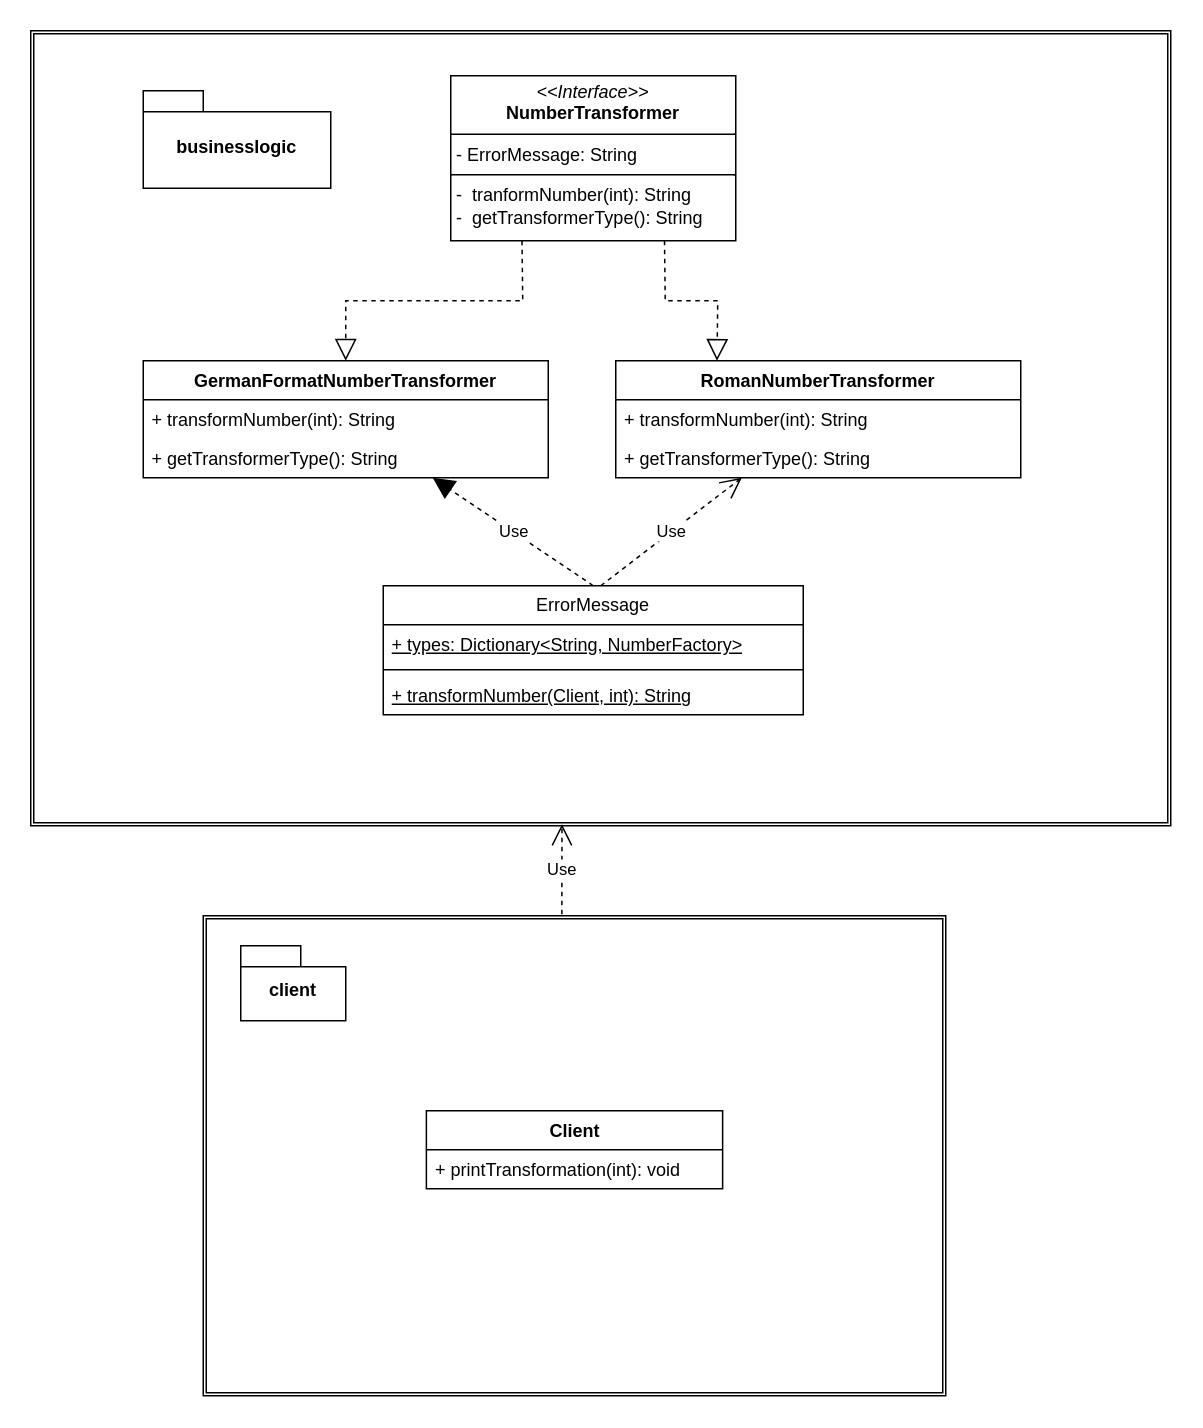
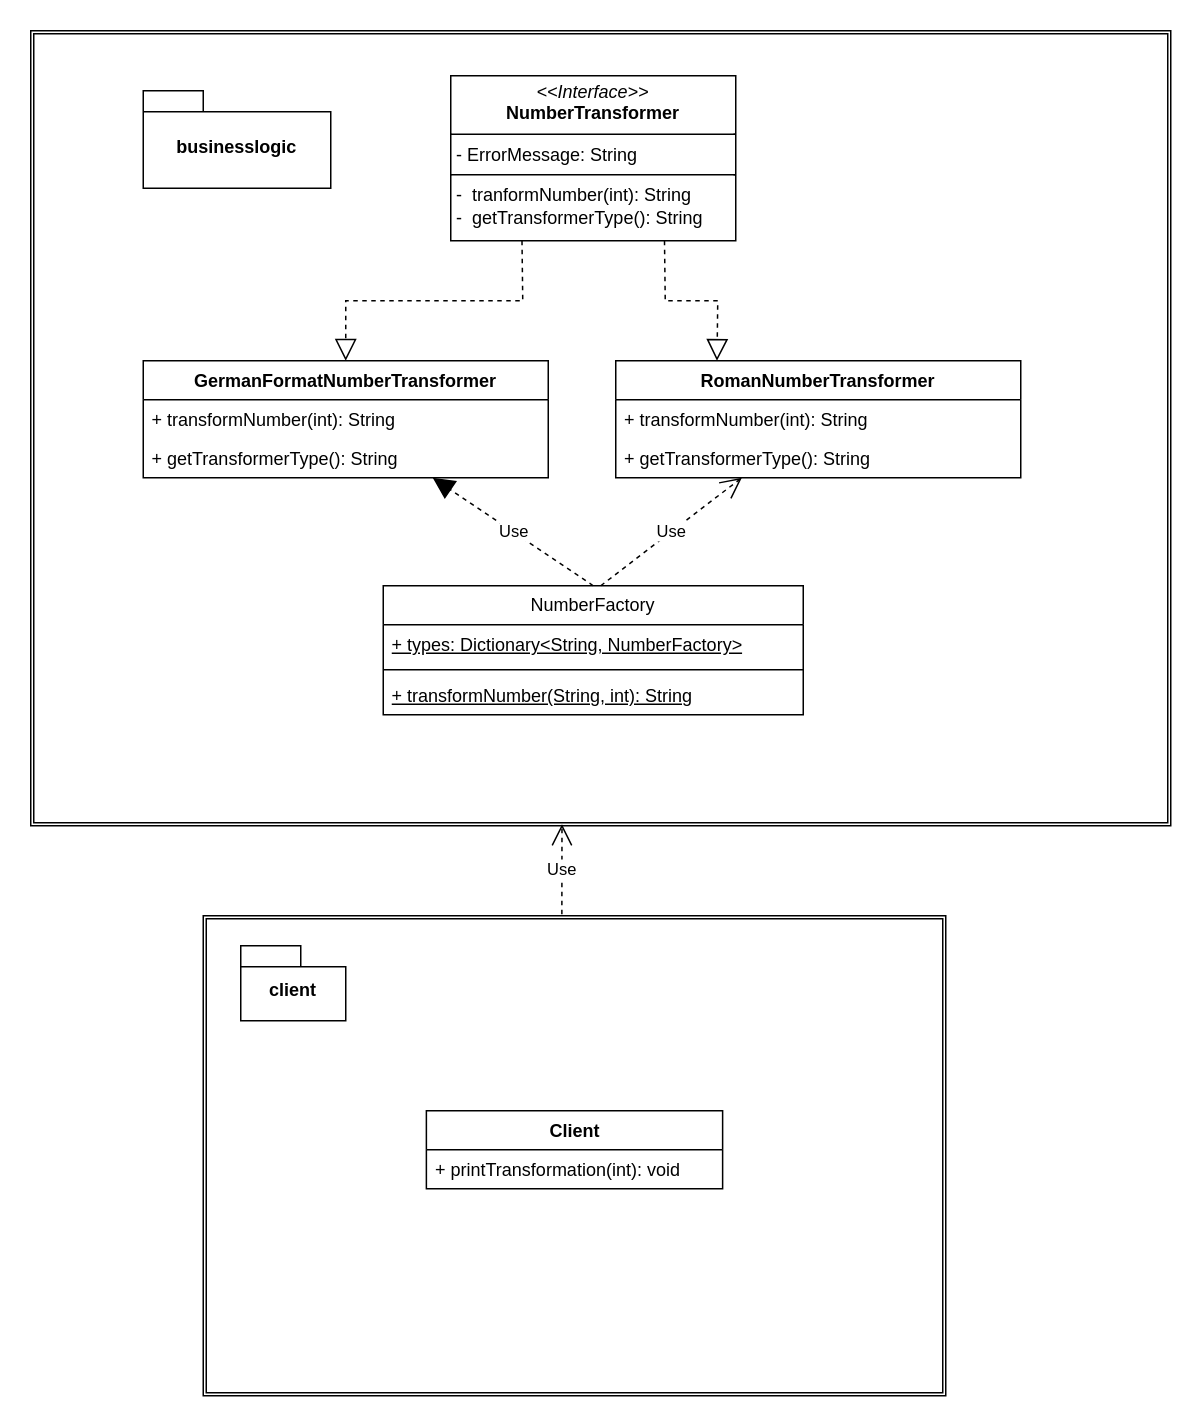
- <mxCell id="13" value="ErrorMessage" style="swimlane;fontStyle=0;childLayout=stackLayout;horizontal=1;startSize=26;fillColor=none;horizontalStack=0;resizeParent=1;resizeParentMax=0;resizeLast=0;collapsible=1;marginBottom=0;whiteSpace=wrap;html=1;" vertex="1" parent="1"><mxGeometry x="255" y="390" width="280" height="86" as="geometry" /></mxCell>
+ <mxCell id="13" value="NumberFactory" style="swimlane;fontStyle=0;childLayout=stackLayout;horizontal=1;startSize=26;fillColor=none;horizontalStack=0;resizeParent=1;resizeParentMax=0;resizeLast=0;collapsible=1;marginBottom=0;whiteSpace=wrap;html=1;" vertex="1" parent="1"><mxGeometry x="255" y="390" width="280" height="86" as="geometry" /></mxCell>
- <mxCell id="16" value="&lt;u&gt;+ transformNumber(Client, int): String&lt;/u&gt;" style="text;strokeColor=none;fillColor=none;align=left;verticalAlign=top;spacingLeft=4;spacingRight=4;overflow=hidden;rotatable=0;points=[[0,0.5],[1,0.5]];portConstraint=eastwest;whiteSpace=wrap;html=1;" vertex="1" parent="13"><mxGeometry y="60" width="280" height="26" as="geometry" /></mxCell>
+ <mxCell id="16" value="&lt;u&gt;+ transformNumber(String, int): String&lt;/u&gt;" style="text;strokeColor=none;fillColor=none;align=left;verticalAlign=top;spacingLeft=4;spacingRight=4;overflow=hidden;rotatable=0;points=[[0,0.5],[1,0.5]];portConstraint=eastwest;whiteSpace=wrap;html=1;" vertex="1" parent="13"><mxGeometry y="60" width="280" height="26" as="geometry" /></mxCell>
